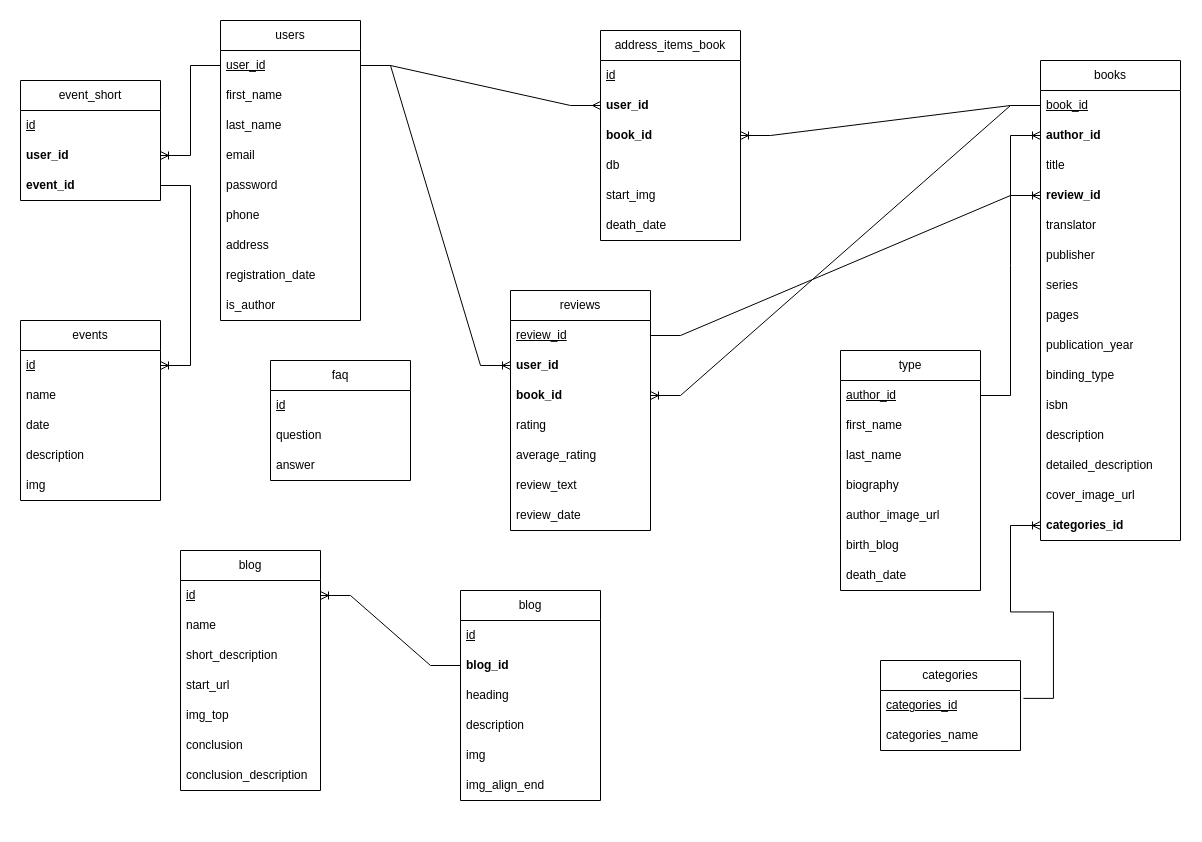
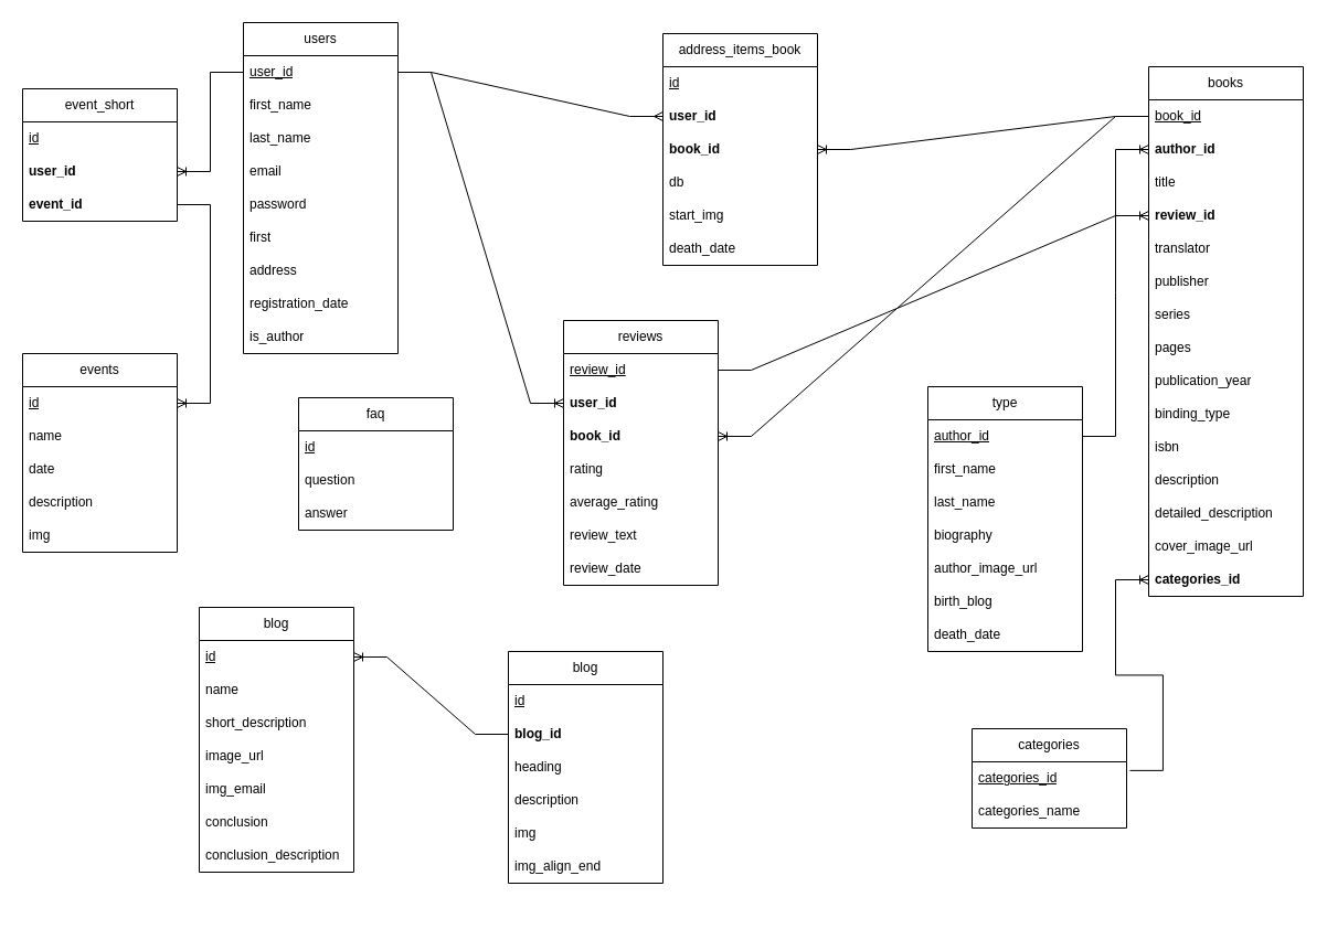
- <mxCell id="8" value="phone" style="text;strokeColor=none;fillColor=none;align=left;verticalAlign=middle;spacingLeft=4;spacingRight=4;overflow=hidden;points=[[0,0.5],[1,0.5]];portConstraint=eastwest;rotatable=0;whiteSpace=wrap;html=1;" parent="2" vertex="1"><mxGeometry y="180" width="140" height="30" as="geometry" /></mxCell>
+ <mxCell id="8" value="first" style="text;strokeColor=none;fillColor=none;align=left;verticalAlign=middle;spacingLeft=4;spacingRight=4;overflow=hidden;points=[[0,0.5],[1,0.5]];portConstraint=eastwest;rotatable=0;whiteSpace=wrap;html=1;" parent="2" vertex="1"><mxGeometry y="180" width="140" height="30" as="geometry" /></mxCell>
- <mxCell id="81" value="start_url" style="text;strokeColor=none;fillColor=none;align=left;verticalAlign=middle;spacingLeft=4;spacingRight=4;overflow=hidden;points=[[0,0.5],[1,0.5]];portConstraint=eastwest;rotatable=0;whiteSpace=wrap;html=1;" vertex="1" parent="77"><mxGeometry y="120" width="140" height="30" as="geometry" /></mxCell>
+ <mxCell id="81" value="image_url" style="text;strokeColor=none;fillColor=none;align=left;verticalAlign=middle;spacingLeft=4;spacingRight=4;overflow=hidden;points=[[0,0.5],[1,0.5]];portConstraint=eastwest;rotatable=0;whiteSpace=wrap;html=1;" vertex="1" parent="77"><mxGeometry y="120" width="140" height="30" as="geometry" /></mxCell>
- <mxCell id="82" value="img_top" style="text;strokeColor=none;fillColor=none;align=left;verticalAlign=middle;spacingLeft=4;spacingRight=4;overflow=hidden;points=[[0,0.5],[1,0.5]];portConstraint=eastwest;rotatable=0;whiteSpace=wrap;html=1;" vertex="1" parent="77"><mxGeometry y="150" width="140" height="30" as="geometry" /></mxCell>
+ <mxCell id="82" value="img_email" style="text;strokeColor=none;fillColor=none;align=left;verticalAlign=middle;spacingLeft=4;spacingRight=4;overflow=hidden;points=[[0,0.5],[1,0.5]];portConstraint=eastwest;rotatable=0;whiteSpace=wrap;html=1;" vertex="1" parent="77"><mxGeometry y="150" width="140" height="30" as="geometry" /></mxCell>
